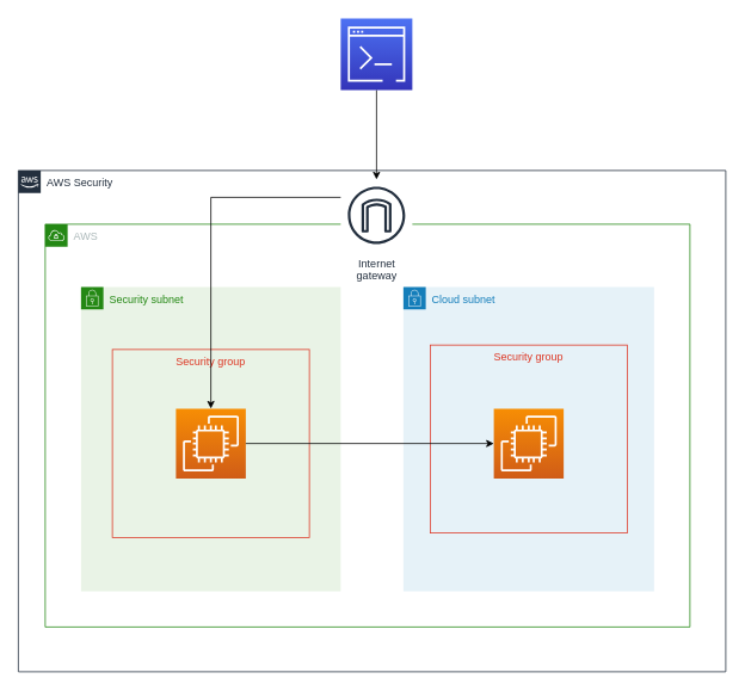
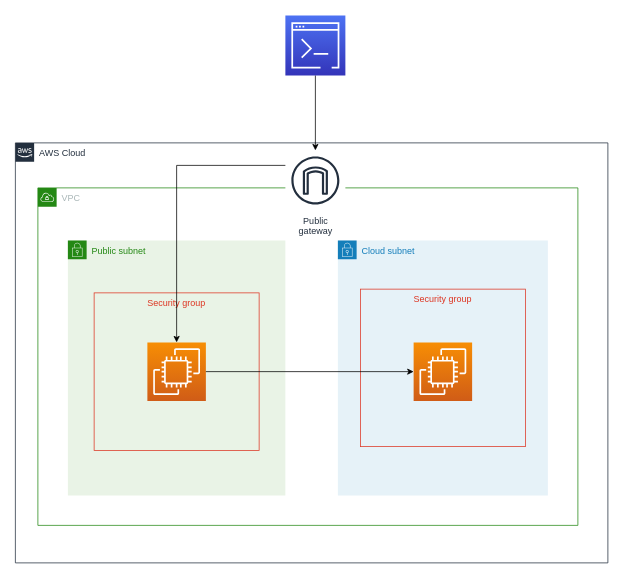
- <mxCell id="2" value="AWS Security" style="points=[[0,0],[0.25,0],[0.5,0],[0.75,0],[1,0],[1,0.25],[1,0.5],[1,0.75],[1,1],[0.75,1],[0.5,1],[0.25,1],[0,1],[0,0.75],[0,0.5],[0,0.25]];outlineConnect=0;gradientColor=none;html=1;whiteSpace=wrap;fontSize=12;fontStyle=0;container=1;pointerEvents=0;collapsible=0;recursiveResize=0;shape=mxgraph.aws4.group;grIcon=mxgraph.aws4.group_aws_cloud_alt;strokeColor=#232F3E;fillColor=none;verticalAlign=top;align=left;spacingLeft=30;fontColor=#232F3E;dashed=0;" vertex="1" parent="1"><mxGeometry x="20" y="190" width="790" height="560" as="geometry" /></mxCell>
+ <mxCell id="2" value="AWS Cloud" style="points=[[0,0],[0.25,0],[0.5,0],[0.75,0],[1,0],[1,0.25],[1,0.5],[1,0.75],[1,1],[0.75,1],[0.5,1],[0.25,1],[0,1],[0,0.75],[0,0.5],[0,0.25]];outlineConnect=0;gradientColor=none;html=1;whiteSpace=wrap;fontSize=12;fontStyle=0;container=1;pointerEvents=0;collapsible=0;recursiveResize=0;shape=mxgraph.aws4.group;grIcon=mxgraph.aws4.group_aws_cloud_alt;strokeColor=#232F3E;fillColor=none;verticalAlign=top;align=left;spacingLeft=30;fontColor=#232F3E;dashed=0;" vertex="1" parent="1"><mxGeometry x="20" y="190" width="790" height="560" as="geometry" /></mxCell>
- <mxCell id="3" value="AWS" style="points=[[0,0],[0.25,0],[0.5,0],[0.75,0],[1,0],[1,0.25],[1,0.5],[1,0.75],[1,1],[0.75,1],[0.5,1],[0.25,1],[0,1],[0,0.75],[0,0.5],[0,0.25]];outlineConnect=0;gradientColor=none;html=1;whiteSpace=wrap;fontSize=12;fontStyle=0;container=1;pointerEvents=0;collapsible=0;recursiveResize=0;shape=mxgraph.aws4.group;grIcon=mxgraph.aws4.group_vpc;strokeColor=#248814;fillColor=none;verticalAlign=top;align=left;spacingLeft=30;fontColor=#AAB7B8;dashed=0;" vertex="1" parent="1"><mxGeometry x="50" y="250" width="720" height="450" as="geometry" /></mxCell>
+ <mxCell id="3" value="VPC" style="points=[[0,0],[0.25,0],[0.5,0],[0.75,0],[1,0],[1,0.25],[1,0.5],[1,0.75],[1,1],[0.75,1],[0.5,1],[0.25,1],[0,1],[0,0.75],[0,0.5],[0,0.25]];outlineConnect=0;gradientColor=none;html=1;whiteSpace=wrap;fontSize=12;fontStyle=0;container=1;pointerEvents=0;collapsible=0;recursiveResize=0;shape=mxgraph.aws4.group;grIcon=mxgraph.aws4.group_vpc;strokeColor=#248814;fillColor=none;verticalAlign=top;align=left;spacingLeft=30;fontColor=#AAB7B8;dashed=0;" vertex="1" parent="1"><mxGeometry x="50" y="250" width="720" height="450" as="geometry" /></mxCell>
- <mxCell id="13" value="Internet&#10;gateway" style="sketch=0;outlineConnect=0;fontColor=#232F3E;gradientColor=none;strokeColor=#232F3E;fillColor=#ffffff;dashed=0;verticalLabelPosition=bottom;verticalAlign=top;align=center;html=1;fontSize=12;fontStyle=0;aspect=fixed;shape=mxgraph.aws4.resourceIcon;resIcon=mxgraph.aws4.internet_gateway;" vertex="1" parent="1"><mxGeometry x="380" y="200" width="80" height="80" as="geometry" /></mxCell>
+ <mxCell id="13" value="Public&#10;gateway" style="sketch=0;outlineConnect=0;fontColor=#232F3E;gradientColor=none;strokeColor=#232F3E;fillColor=#ffffff;dashed=0;verticalLabelPosition=bottom;verticalAlign=top;align=center;html=1;fontSize=12;fontStyle=0;aspect=fixed;shape=mxgraph.aws4.resourceIcon;resIcon=mxgraph.aws4.internet_gateway;" vertex="1" parent="1"><mxGeometry x="380" y="200" width="80" height="80" as="geometry" /></mxCell>
- <mxCell id="7" value="Security subnet" style="points=[[0,0],[0.25,0],[0.5,0],[0.75,0],[1,0],[1,0.25],[1,0.5],[1,0.75],[1,1],[0.75,1],[0.5,1],[0.25,1],[0,1],[0,0.75],[0,0.5],[0,0.25]];outlineConnect=0;gradientColor=none;html=1;whiteSpace=wrap;fontSize=12;fontStyle=0;container=1;pointerEvents=0;collapsible=0;recursiveResize=0;shape=mxgraph.aws4.group;grIcon=mxgraph.aws4.group_security_group;grStroke=0;strokeColor=#248814;fillColor=#E9F3E6;verticalAlign=top;align=left;spacingLeft=30;fontColor=#248814;dashed=0;" vertex="1" parent="3"><mxGeometry x="40" y="70" width="290" height="340" as="geometry" /></mxCell>
+ <mxCell id="7" value="Public subnet" style="points=[[0,0],[0.25,0],[0.5,0],[0.75,0],[1,0],[1,0.25],[1,0.5],[1,0.75],[1,1],[0.75,1],[0.5,1],[0.25,1],[0,1],[0,0.75],[0,0.5],[0,0.25]];outlineConnect=0;gradientColor=none;html=1;whiteSpace=wrap;fontSize=12;fontStyle=0;container=1;pointerEvents=0;collapsible=0;recursiveResize=0;shape=mxgraph.aws4.group;grIcon=mxgraph.aws4.group_security_group;grStroke=0;strokeColor=#248814;fillColor=#E9F3E6;verticalAlign=top;align=left;spacingLeft=30;fontColor=#248814;dashed=0;" vertex="1" parent="3"><mxGeometry x="40" y="70" width="290" height="340" as="geometry" /></mxCell>
